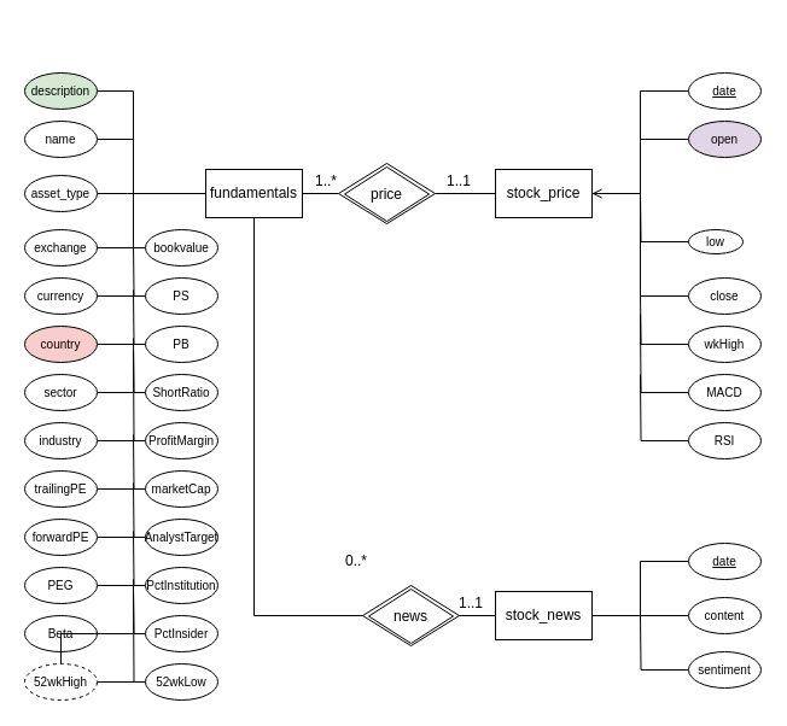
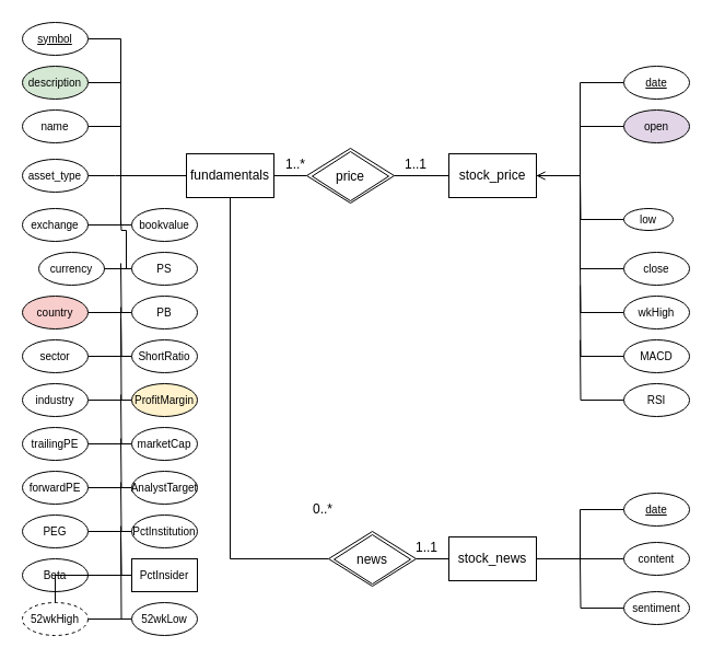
+ <mxCell id="28" value="&lt;u style=&quot;font-size: 10px;&quot;&gt;symbol&lt;/u&gt;" style="ellipse;whiteSpace=wrap;html=1;rounded=0;fontSize=10;" vertex="1" parent="1"><mxGeometry x="20" y="20" width="60" height="30" as="geometry" /></mxCell>
+ <mxCell id="27" style="edgeStyle=orthogonalEdgeStyle;rounded=0;orthogonalLoop=1;jettySize=auto;html=1;endArrow=none;endFill=0;fontSize=10;" edge="1" parent="1" source="28" target="4"><mxGeometry relative="1" as="geometry"><Array as="points"><mxPoint x="110" y="35" /><mxPoint x="110" y="160" /></Array></mxGeometry></mxCell>
- <mxCell id="38" value="currency" style="ellipse;whiteSpace=wrap;html=1;rounded=0;fontSize=10;" vertex="1" parent="1"><mxGeometry x="20" y="230" width="60" height="30" as="geometry" /></mxCell>
+ <mxCell id="38" value="currency" style="ellipse;whiteSpace=wrap;html=1;rounded=0;fontSize=10;" vertex="1" parent="1"><mxGeometry x="35" y="230" width="60" height="30" as="geometry" /></mxCell>
- <mxCell id="75" value="ProfitMargin" style="ellipse;whiteSpace=wrap;html=1;rounded=0;fontSize=10;" vertex="1" parent="1"><mxGeometry x="120" y="350" width="60" height="30" as="geometry" /></mxCell>
+ <mxCell id="75" value="ProfitMargin" style="ellipse;whiteSpace=wrap;html=1;rounded=0;fontSize=10;fillColor=#fff2cc;" vertex="1" parent="1"><mxGeometry x="120" y="350" width="60" height="30" as="geometry" /></mxCell>
- <mxCell id="63" value="PctInsider" style="ellipse;whiteSpace=wrap;html=1;rounded=0;fontSize=10;" vertex="1" parent="1"><mxGeometry x="120" y="510" width="60" height="30" as="geometry" /></mxCell>
+ <mxCell id="63" value="PctInsider" style="whiteSpace=wrap;html=1;fontSize=10;rounded=0;" vertex="1" parent="1"><mxGeometry x="120" y="510" width="60" height="30" as="geometry" /></mxCell>
